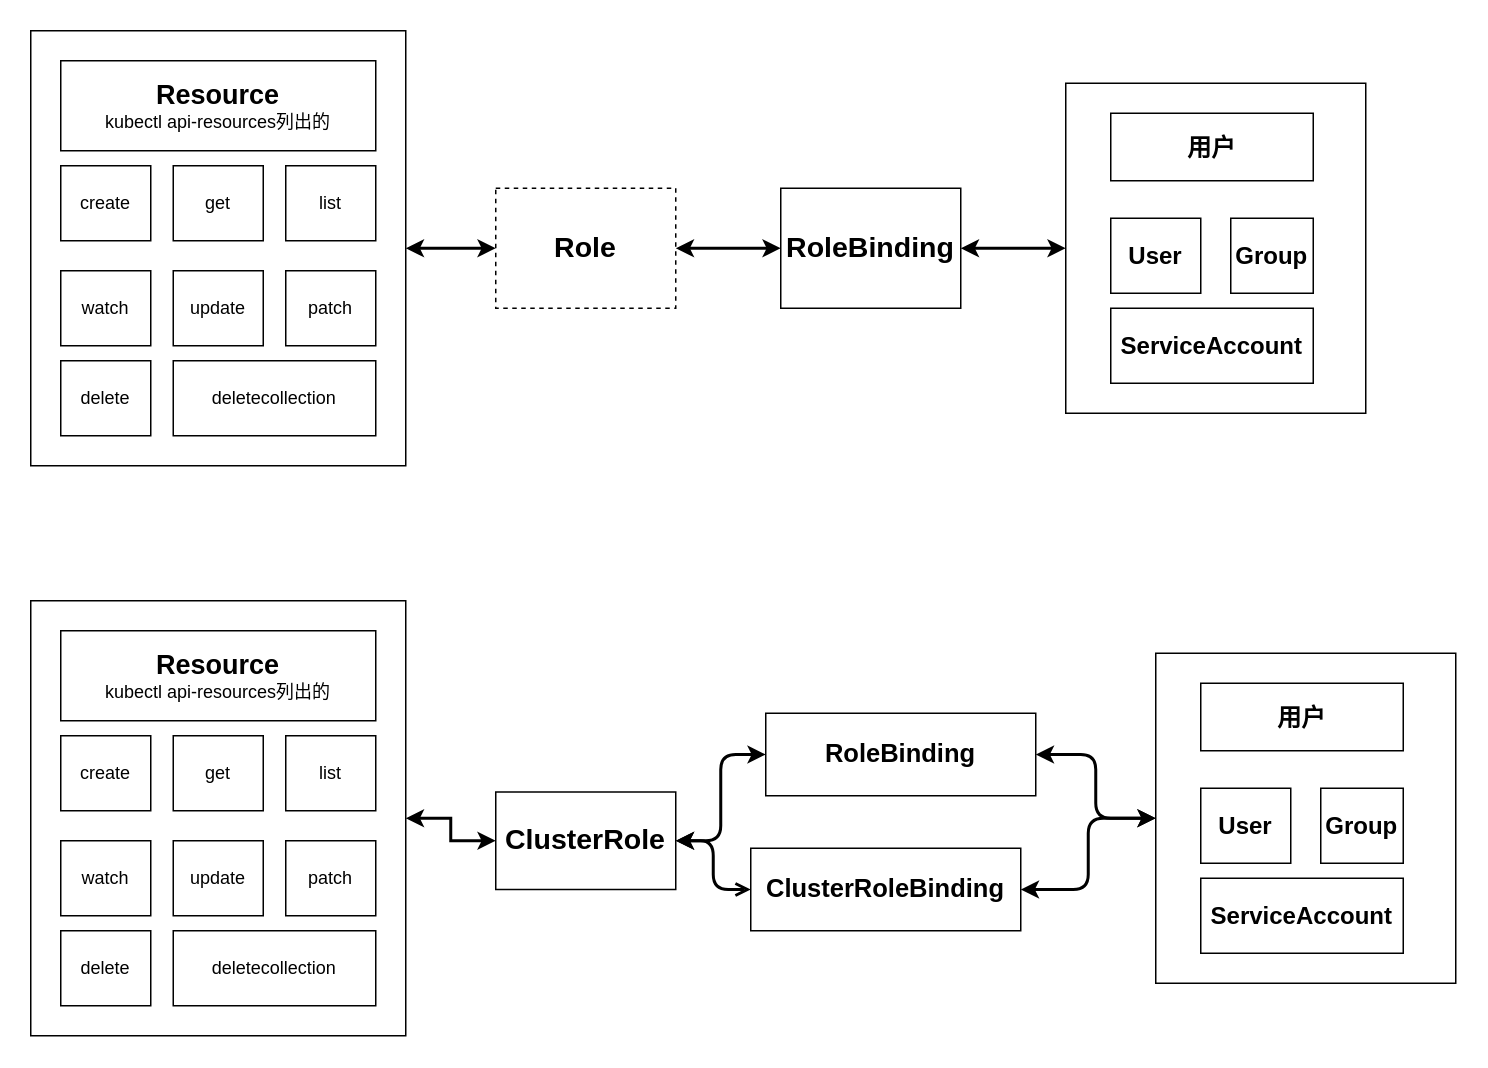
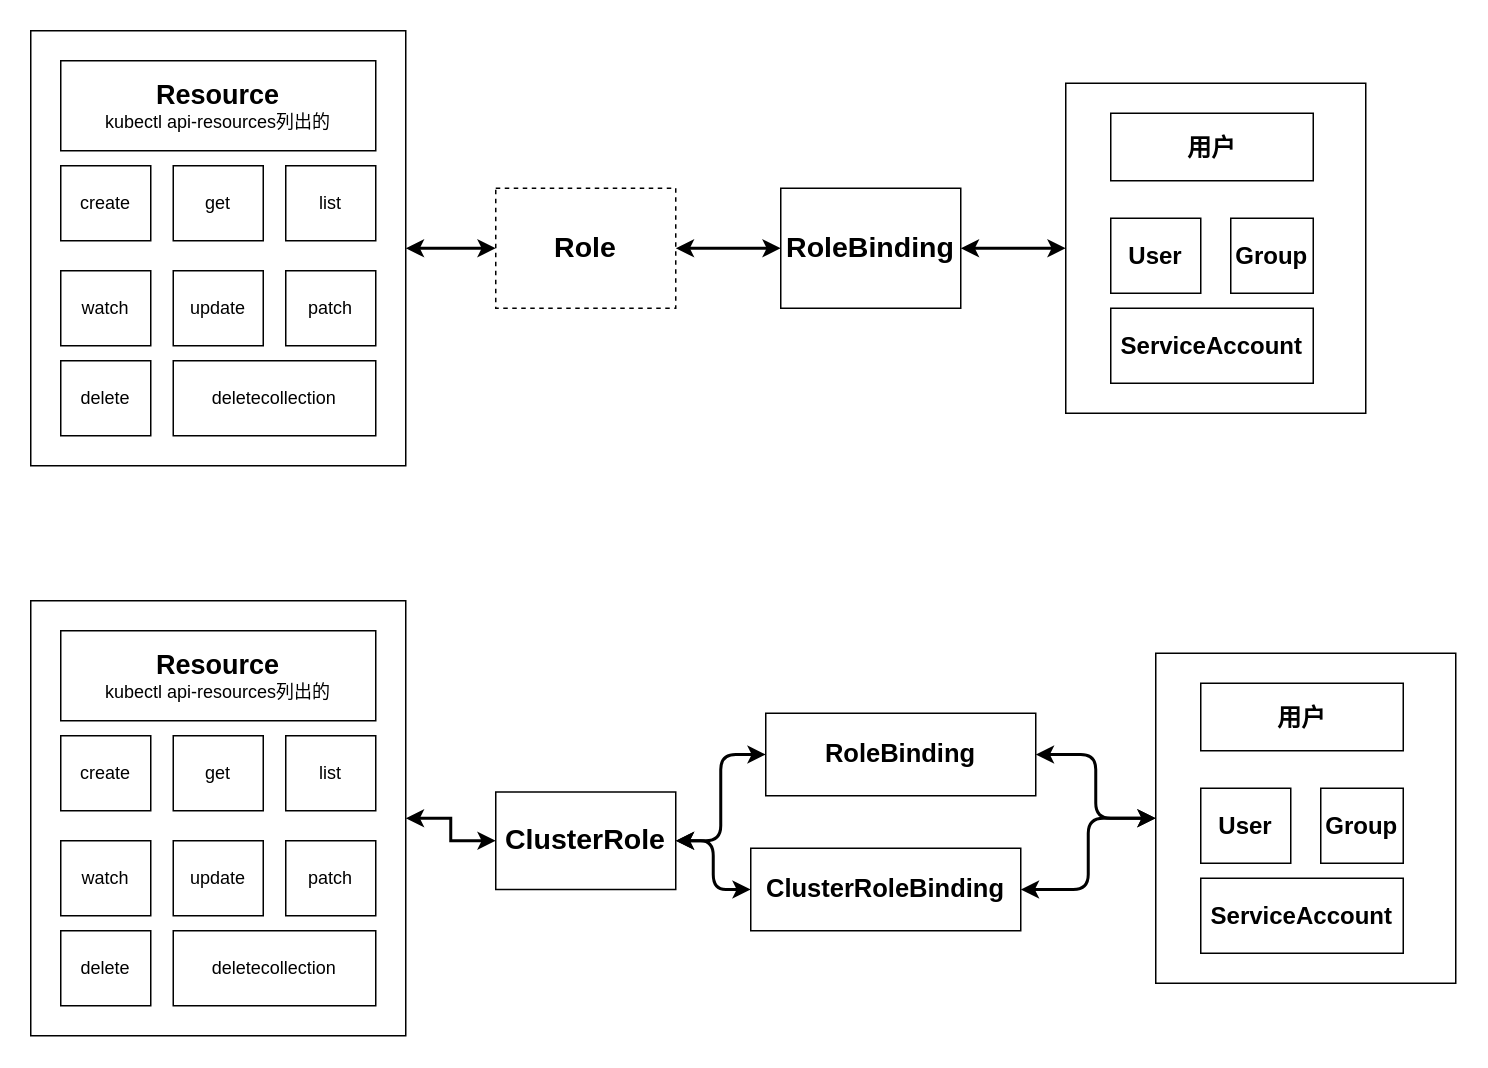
- <mxCell id="34" style="edgeStyle=orthogonalEdgeStyle;rounded=1;orthogonalLoop=1;jettySize=auto;html=1;exitX=1;exitY=0.5;exitDx=0;exitDy=0;entryX=0;entryY=0.5;entryDx=0;entryDy=0;strokeWidth=2;startArrow=classic;startFill=1;curved=0;endArrow=open;" edge="1" parent="1" source="35" target="44"><mxGeometry relative="1" as="geometry" /></mxCell>
+ <mxCell id="34" style="edgeStyle=orthogonalEdgeStyle;rounded=1;orthogonalLoop=1;jettySize=auto;html=1;exitX=1;exitY=0.5;exitDx=0;exitDy=0;entryX=0;entryY=0.5;entryDx=0;entryDy=0;strokeWidth=2;startArrow=classic;startFill=1;curved=0;" edge="1" parent="1" source="35" target="44"><mxGeometry relative="1" as="geometry" /></mxCell>
